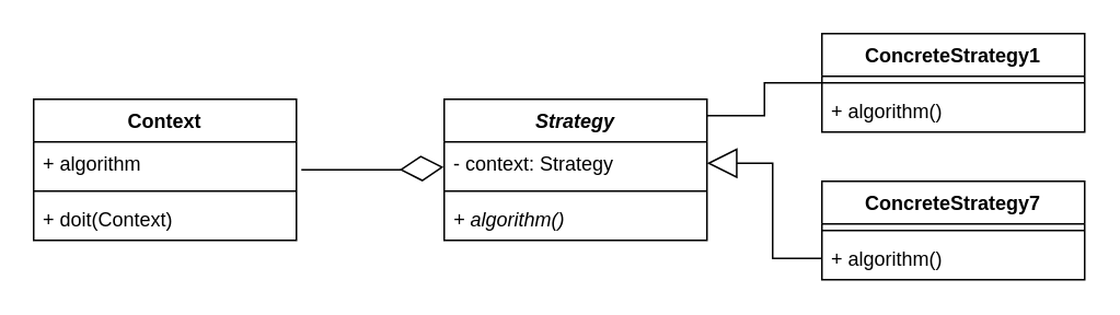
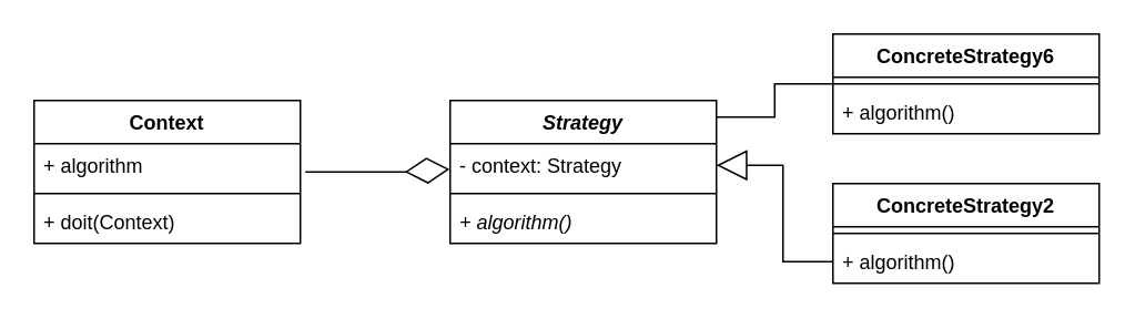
- <mxCell id="11" value="ConcreteStrategy1" style="swimlane;fontStyle=1;align=center;verticalAlign=top;childLayout=stackLayout;horizontal=1;startSize=26;horizontalStack=0;resizeParent=1;resizeParentMax=0;resizeLast=0;collapsible=1;marginBottom=0;" parent="1" vertex="1"><mxGeometry x="500" y="20" width="160" height="60" as="geometry" /></mxCell>
+ <mxCell id="11" value="ConcreteStrategy6" style="swimlane;fontStyle=1;align=center;verticalAlign=top;childLayout=stackLayout;horizontal=1;startSize=26;horizontalStack=0;resizeParent=1;resizeParentMax=0;resizeLast=0;collapsible=1;marginBottom=0;" parent="1" vertex="1"><mxGeometry x="500" y="20" width="160" height="60" as="geometry" /></mxCell>
- <mxCell id="14" value="ConcreteStrategy7" style="swimlane;fontStyle=1;align=center;verticalAlign=top;childLayout=stackLayout;horizontal=1;startSize=26;horizontalStack=0;resizeParent=1;resizeParentMax=0;resizeLast=0;collapsible=1;marginBottom=0;" parent="1" vertex="1"><mxGeometry x="500" y="110" width="160" height="60" as="geometry" /></mxCell>
+ <mxCell id="14" value="ConcreteStrategy2" style="swimlane;fontStyle=1;align=center;verticalAlign=top;childLayout=stackLayout;horizontal=1;startSize=26;horizontalStack=0;resizeParent=1;resizeParentMax=0;resizeLast=0;collapsible=1;marginBottom=0;" parent="1" vertex="1"><mxGeometry x="500" y="110" width="160" height="60" as="geometry" /></mxCell>
